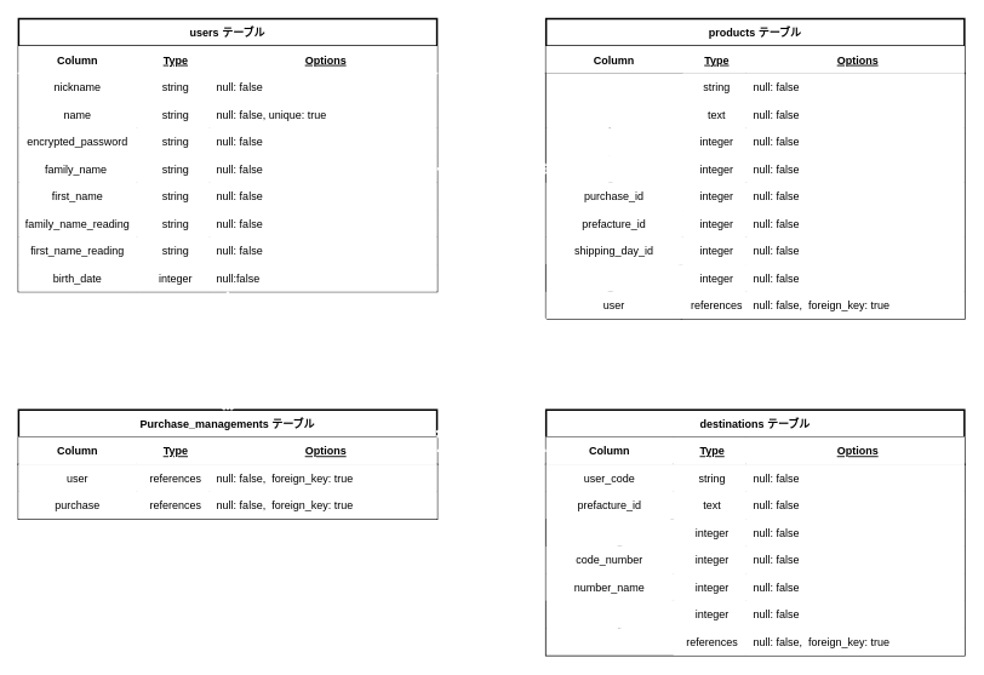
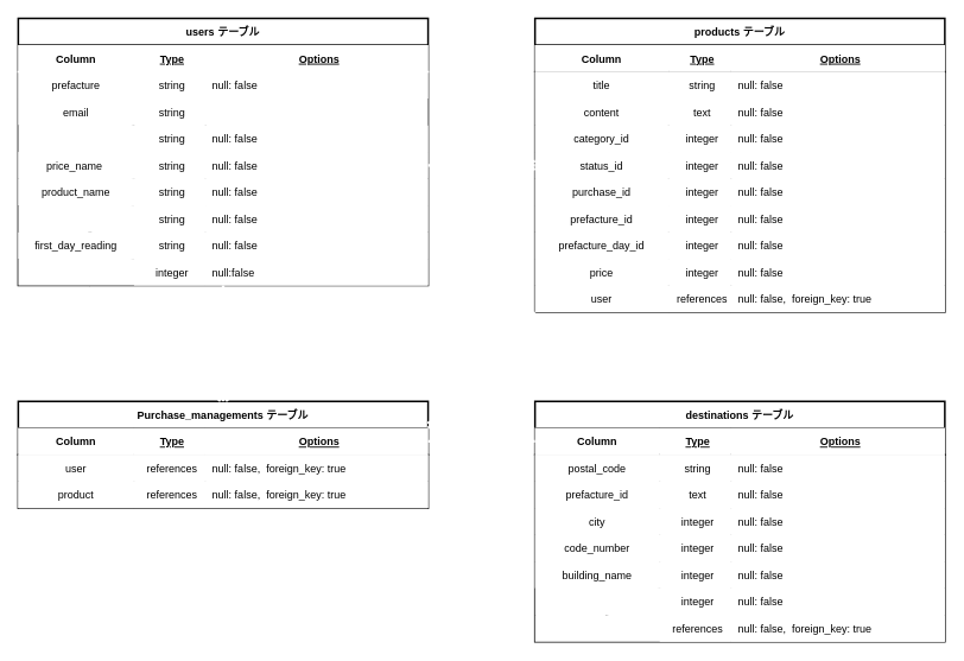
- <mxCell id="8" value="nickname" style="shape=partialRectangle;connectable=0;top=0;left=0;bottom=0;right=0;editable=1;overflow=hidden;strokeWidth=2;" parent="7" vertex="1"><mxGeometry width="130" height="30" as="geometry"><mxRectangle width="130" height="30" as="alternateBounds" /></mxGeometry></mxCell>
+ <mxCell id="8" value="prefacture" style="shape=partialRectangle;connectable=0;top=0;left=0;bottom=0;right=0;editable=1;overflow=hidden;strokeWidth=2;" parent="7" vertex="1"><mxGeometry width="130" height="30" as="geometry"><mxRectangle width="130" height="30" as="alternateBounds" /></mxGeometry></mxCell>
+ <mxCell id="45" value="title" style="shape=partialRectangle;connectable=0;top=0;left=0;bottom=0;right=0;editable=1;overflow=hidden;strokeWidth=2;" parent="44" vertex="1"><mxGeometry width="150" height="30" as="geometry"><mxRectangle width="150" height="30" as="alternateBounds" /></mxGeometry></mxCell>
- <mxCell id="14" value="null: false, unique: true" style="shape=partialRectangle;connectable=0;top=0;left=0;bottom=0;right=0;align=left;spacingLeft=6;overflow=hidden;strokeWidth=2;" parent="11" vertex="1"><mxGeometry x="210" width="250" height="30" as="geometry"><mxRectangle width="250" height="30" as="alternateBounds" /></mxGeometry></mxCell>
+ <mxCell id="49" value="content" style="shape=partialRectangle;connectable=0;top=0;left=0;bottom=0;right=0;editable=1;overflow=hidden;strokeWidth=2;" parent="48" vertex="1"><mxGeometry width="150" height="30" as="geometry"><mxRectangle width="150" height="30" as="alternateBounds" /></mxGeometry></mxCell>
- <mxCell id="12" value="name" style="shape=partialRectangle;connectable=0;top=0;left=0;bottom=0;right=0;editable=1;overflow=hidden;strokeWidth=2;" parent="11" vertex="1"><mxGeometry width="130" height="30" as="geometry"><mxRectangle width="130" height="30" as="alternateBounds" /></mxGeometry></mxCell>
+ <mxCell id="12" value="email" style="shape=partialRectangle;connectable=0;top=0;left=0;bottom=0;right=0;editable=1;overflow=hidden;strokeWidth=2;" parent="11" vertex="1"><mxGeometry width="130" height="30" as="geometry"><mxRectangle width="130" height="30" as="alternateBounds" /></mxGeometry></mxCell>
- <mxCell id="16" value="encrypted_password" style="shape=partialRectangle;connectable=0;top=0;left=0;bottom=0;right=0;editable=1;overflow=hidden;strokeWidth=2;" parent="15" vertex="1"><mxGeometry width="130" height="30" as="geometry"><mxRectangle width="130" height="30" as="alternateBounds" /></mxGeometry></mxCell>
+ <mxCell id="53" value="category_id" style="shape=partialRectangle;connectable=0;top=0;left=0;bottom=0;right=0;editable=1;overflow=hidden;strokeWidth=2;" parent="52" vertex="1"><mxGeometry width="150" height="30" as="geometry"><mxRectangle width="150" height="30" as="alternateBounds" /></mxGeometry></mxCell>
+ <mxCell id="57" value="status_id" style="shape=partialRectangle;connectable=0;top=0;left=0;bottom=0;right=0;editable=1;overflow=hidden;strokeWidth=2;" parent="56" vertex="1"><mxGeometry width="150" height="30" as="geometry"><mxRectangle width="150" height="30" as="alternateBounds" /></mxGeometry></mxCell>
- <mxCell id="20" value="family_name " style="shape=partialRectangle;connectable=0;top=0;left=0;bottom=0;right=0;editable=1;overflow=hidden;strokeWidth=2;" parent="19" vertex="1"><mxGeometry width="130" height="30" as="geometry"><mxRectangle width="130" height="30" as="alternateBounds" /></mxGeometry></mxCell>
+ <mxCell id="20" value="price_name " style="shape=partialRectangle;connectable=0;top=0;left=0;bottom=0;right=0;editable=1;overflow=hidden;strokeWidth=2;" parent="19" vertex="1"><mxGeometry width="130" height="30" as="geometry"><mxRectangle width="130" height="30" as="alternateBounds" /></mxGeometry></mxCell>
- <mxCell id="24" value="first_name" style="shape=partialRectangle;connectable=0;top=0;left=0;bottom=0;right=0;editable=1;overflow=hidden;strokeWidth=2;" parent="23" vertex="1"><mxGeometry width="130" height="30" as="geometry"><mxRectangle width="130" height="30" as="alternateBounds" /></mxGeometry></mxCell>
+ <mxCell id="24" value="product_name" style="shape=partialRectangle;connectable=0;top=0;left=0;bottom=0;right=0;editable=1;overflow=hidden;strokeWidth=2;" parent="23" vertex="1"><mxGeometry width="130" height="30" as="geometry"><mxRectangle width="130" height="30" as="alternateBounds" /></mxGeometry></mxCell>
- <mxCell id="28" value="family_name_reading" style="shape=partialRectangle;connectable=0;top=0;left=0;bottom=0;right=0;editable=1;overflow=hidden;strokeWidth=2;" parent="27" vertex="1"><mxGeometry width="130" height="30" as="geometry"><mxRectangle width="130" height="30" as="alternateBounds" /></mxGeometry></mxCell>
- <mxCell id="32" value="first_name_reading" style="shape=partialRectangle;connectable=0;top=0;left=0;bottom=0;right=0;editable=1;overflow=hidden;strokeWidth=2;" parent="31" vertex="1"><mxGeometry width="130" height="30" as="geometry"><mxRectangle width="130" height="30" as="alternateBounds" /></mxGeometry></mxCell>
+ <mxCell id="32" value="first_day_reading" style="shape=partialRectangle;connectable=0;top=0;left=0;bottom=0;right=0;editable=1;overflow=hidden;strokeWidth=2;" parent="31" vertex="1"><mxGeometry width="130" height="30" as="geometry"><mxRectangle width="130" height="30" as="alternateBounds" /></mxGeometry></mxCell>
- <mxCell id="69" value="shipping_day_id" style="shape=partialRectangle;connectable=0;top=0;left=0;bottom=0;right=0;editable=1;overflow=hidden;strokeWidth=2;" parent="68" vertex="1"><mxGeometry width="150" height="30" as="geometry"><mxRectangle width="150" height="30" as="alternateBounds" /></mxGeometry></mxCell>
+ <mxCell id="69" value="prefacture_day_id" style="shape=partialRectangle;connectable=0;top=0;left=0;bottom=0;right=0;editable=1;overflow=hidden;strokeWidth=2;" parent="68" vertex="1"><mxGeometry width="150" height="30" as="geometry"><mxRectangle width="150" height="30" as="alternateBounds" /></mxGeometry></mxCell>
- <mxCell id="36" value="birth_date" style="shape=partialRectangle;connectable=0;top=0;left=0;bottom=0;right=0;editable=1;overflow=hidden;strokeWidth=2;" parent="35" vertex="1"><mxGeometry width="130" height="30" as="geometry"><mxRectangle width="130" height="30" as="alternateBounds" /></mxGeometry></mxCell>
+ <mxCell id="73" value="price" style="shape=partialRectangle;connectable=0;top=0;left=0;bottom=0;right=0;editable=1;overflow=hidden;strokeWidth=2;" parent="72" vertex="1"><mxGeometry width="150" height="30" as="geometry"><mxRectangle width="150" height="30" as="alternateBounds" /></mxGeometry></mxCell>
- <mxCell id="86" value="user_code" style="shape=partialRectangle;connectable=0;top=0;left=0;bottom=0;right=0;editable=1;overflow=hidden;strokeWidth=2;" parent="85" vertex="1"><mxGeometry width="140" height="30" as="geometry"><mxRectangle width="140" height="30" as="alternateBounds" /></mxGeometry></mxCell>
+ <mxCell id="86" value="postal_code" style="shape=partialRectangle;connectable=0;top=0;left=0;bottom=0;right=0;editable=1;overflow=hidden;strokeWidth=2;" parent="85" vertex="1"><mxGeometry width="140" height="30" as="geometry"><mxRectangle width="140" height="30" as="alternateBounds" /></mxGeometry></mxCell>
- <mxCell id="122" value="purchase" style="shape=partialRectangle;connectable=0;top=0;left=0;bottom=0;right=0;editable=1;overflow=hidden;strokeWidth=2;" parent="121" vertex="1"><mxGeometry width="130" height="30" as="geometry"><mxRectangle width="130" height="30" as="alternateBounds" /></mxGeometry></mxCell>
+ <mxCell id="122" value="product" style="shape=partialRectangle;connectable=0;top=0;left=0;bottom=0;right=0;editable=1;overflow=hidden;strokeWidth=2;" parent="121" vertex="1"><mxGeometry width="130" height="30" as="geometry"><mxRectangle width="130" height="30" as="alternateBounds" /></mxGeometry></mxCell>
+ <mxCell id="94" value="city" style="shape=partialRectangle;connectable=0;top=0;left=0;bottom=0;right=0;editable=1;overflow=hidden;strokeWidth=2;" parent="93" vertex="1"><mxGeometry width="140" height="30" as="geometry"><mxRectangle width="140" height="30" as="alternateBounds" /></mxGeometry></mxCell>
- <mxCell id="102" value="number_name" style="shape=partialRectangle;connectable=0;top=0;left=0;bottom=0;right=0;editable=1;overflow=hidden;strokeWidth=2;" parent="101" vertex="1"><mxGeometry width="140" height="30" as="geometry"><mxRectangle width="140" height="30" as="alternateBounds" /></mxGeometry></mxCell>
+ <mxCell id="102" value="building_name" style="shape=partialRectangle;connectable=0;top=0;left=0;bottom=0;right=0;editable=1;overflow=hidden;strokeWidth=2;" parent="101" vertex="1"><mxGeometry width="140" height="30" as="geometry"><mxRectangle width="140" height="30" as="alternateBounds" /></mxGeometry></mxCell>
